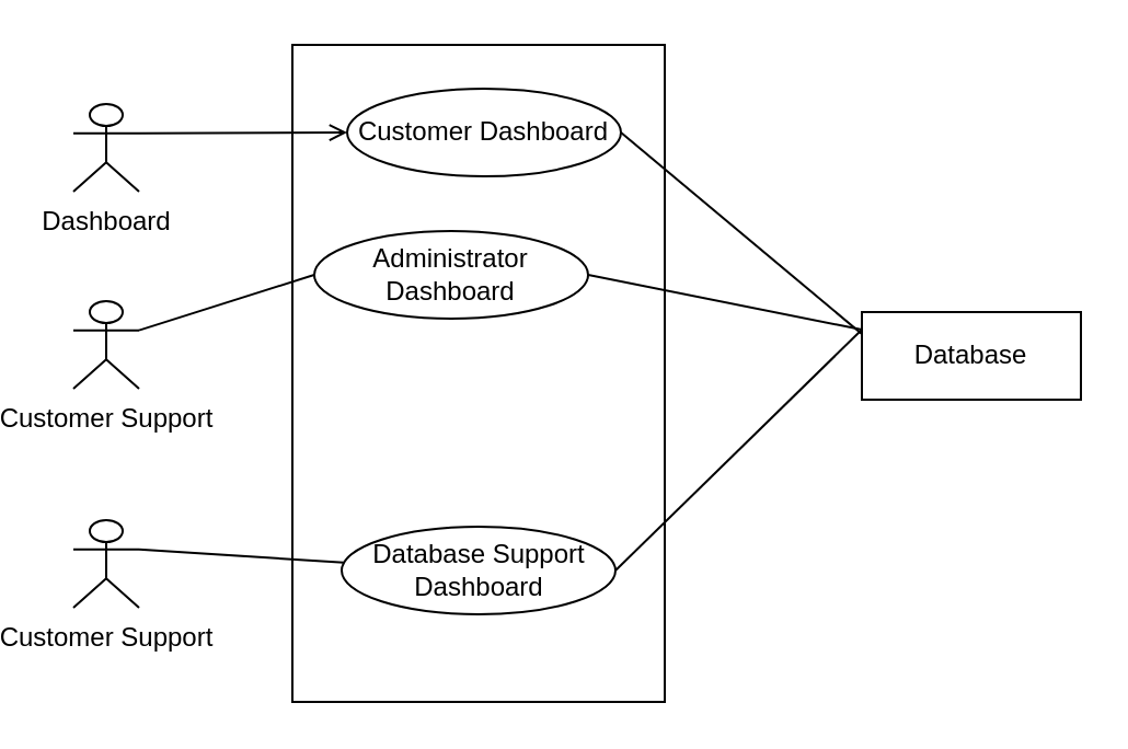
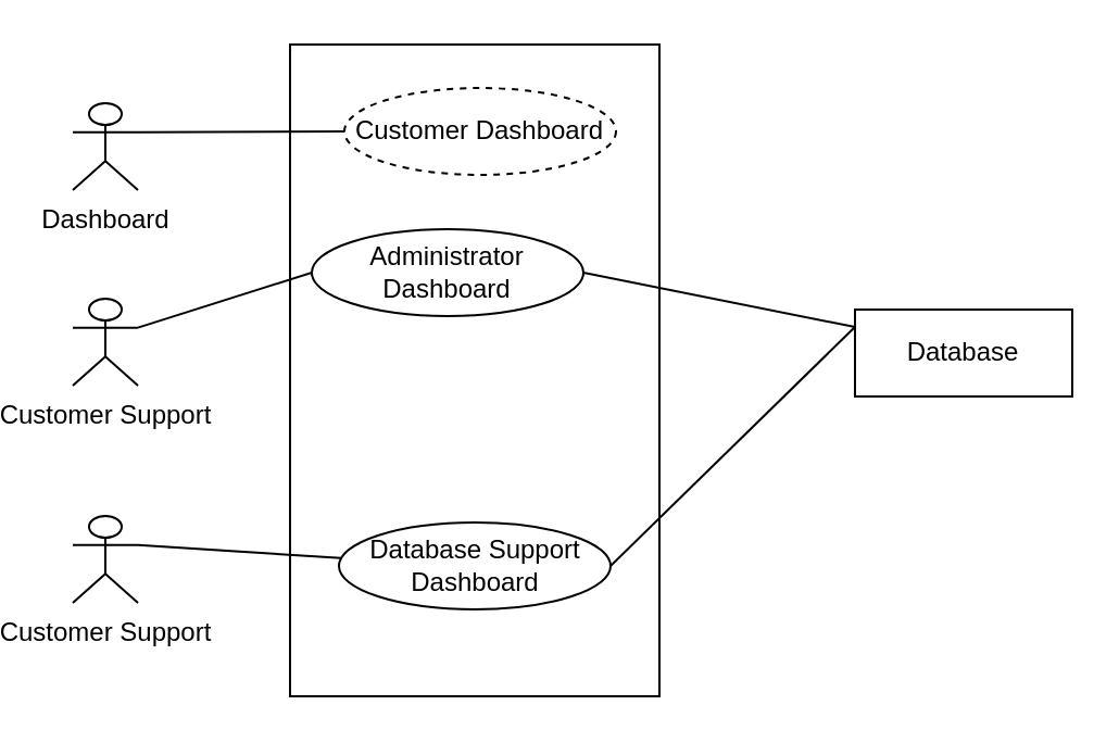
- <mxCell id="13" style="edgeStyle=none;html=1;exitX=1;exitY=0.333;exitDx=0;exitDy=0;exitPerimeter=0;entryX=0;entryY=0.5;entryDx=0;entryDy=0;endArrow=open;endFill=0;" edge="1" parent="1" source="10" target="4"><mxGeometry relative="1" as="geometry" /></mxCell>
+ <mxCell id="13" style="edgeStyle=none;html=1;exitX=1;exitY=0.333;exitDx=0;exitDy=0;exitPerimeter=0;entryX=0;entryY=0.5;entryDx=0;entryDy=0;endArrow=none;endFill=0;" edge="1" parent="1" source="10" target="4"><mxGeometry relative="1" as="geometry" /></mxCell>
- <mxCell id="4" value="Customer Dashboard" style="ellipse;whiteSpace=wrap;html=1;" vertex="1" parent="1"><mxGeometry x="145" y="40" width="125" height="40" as="geometry" /></mxCell>
+ <mxCell id="4" value="Customer Dashboard" style="ellipse;whiteSpace=wrap;html=1;dashed=1;" vertex="1" parent="1"><mxGeometry x="145" y="40" width="125" height="40" as="geometry" /></mxCell>
- <mxCell id="3" style="edgeStyle=none;html=1;exitX=1;exitY=0.5;exitDx=0;exitDy=0;entryX=0;entryY=0.25;entryDx=0;entryDy=0;endArrow=none;endFill=0;" edge="1" parent="1" source="4" target="16"><mxGeometry relative="1" as="geometry" /></mxCell>
